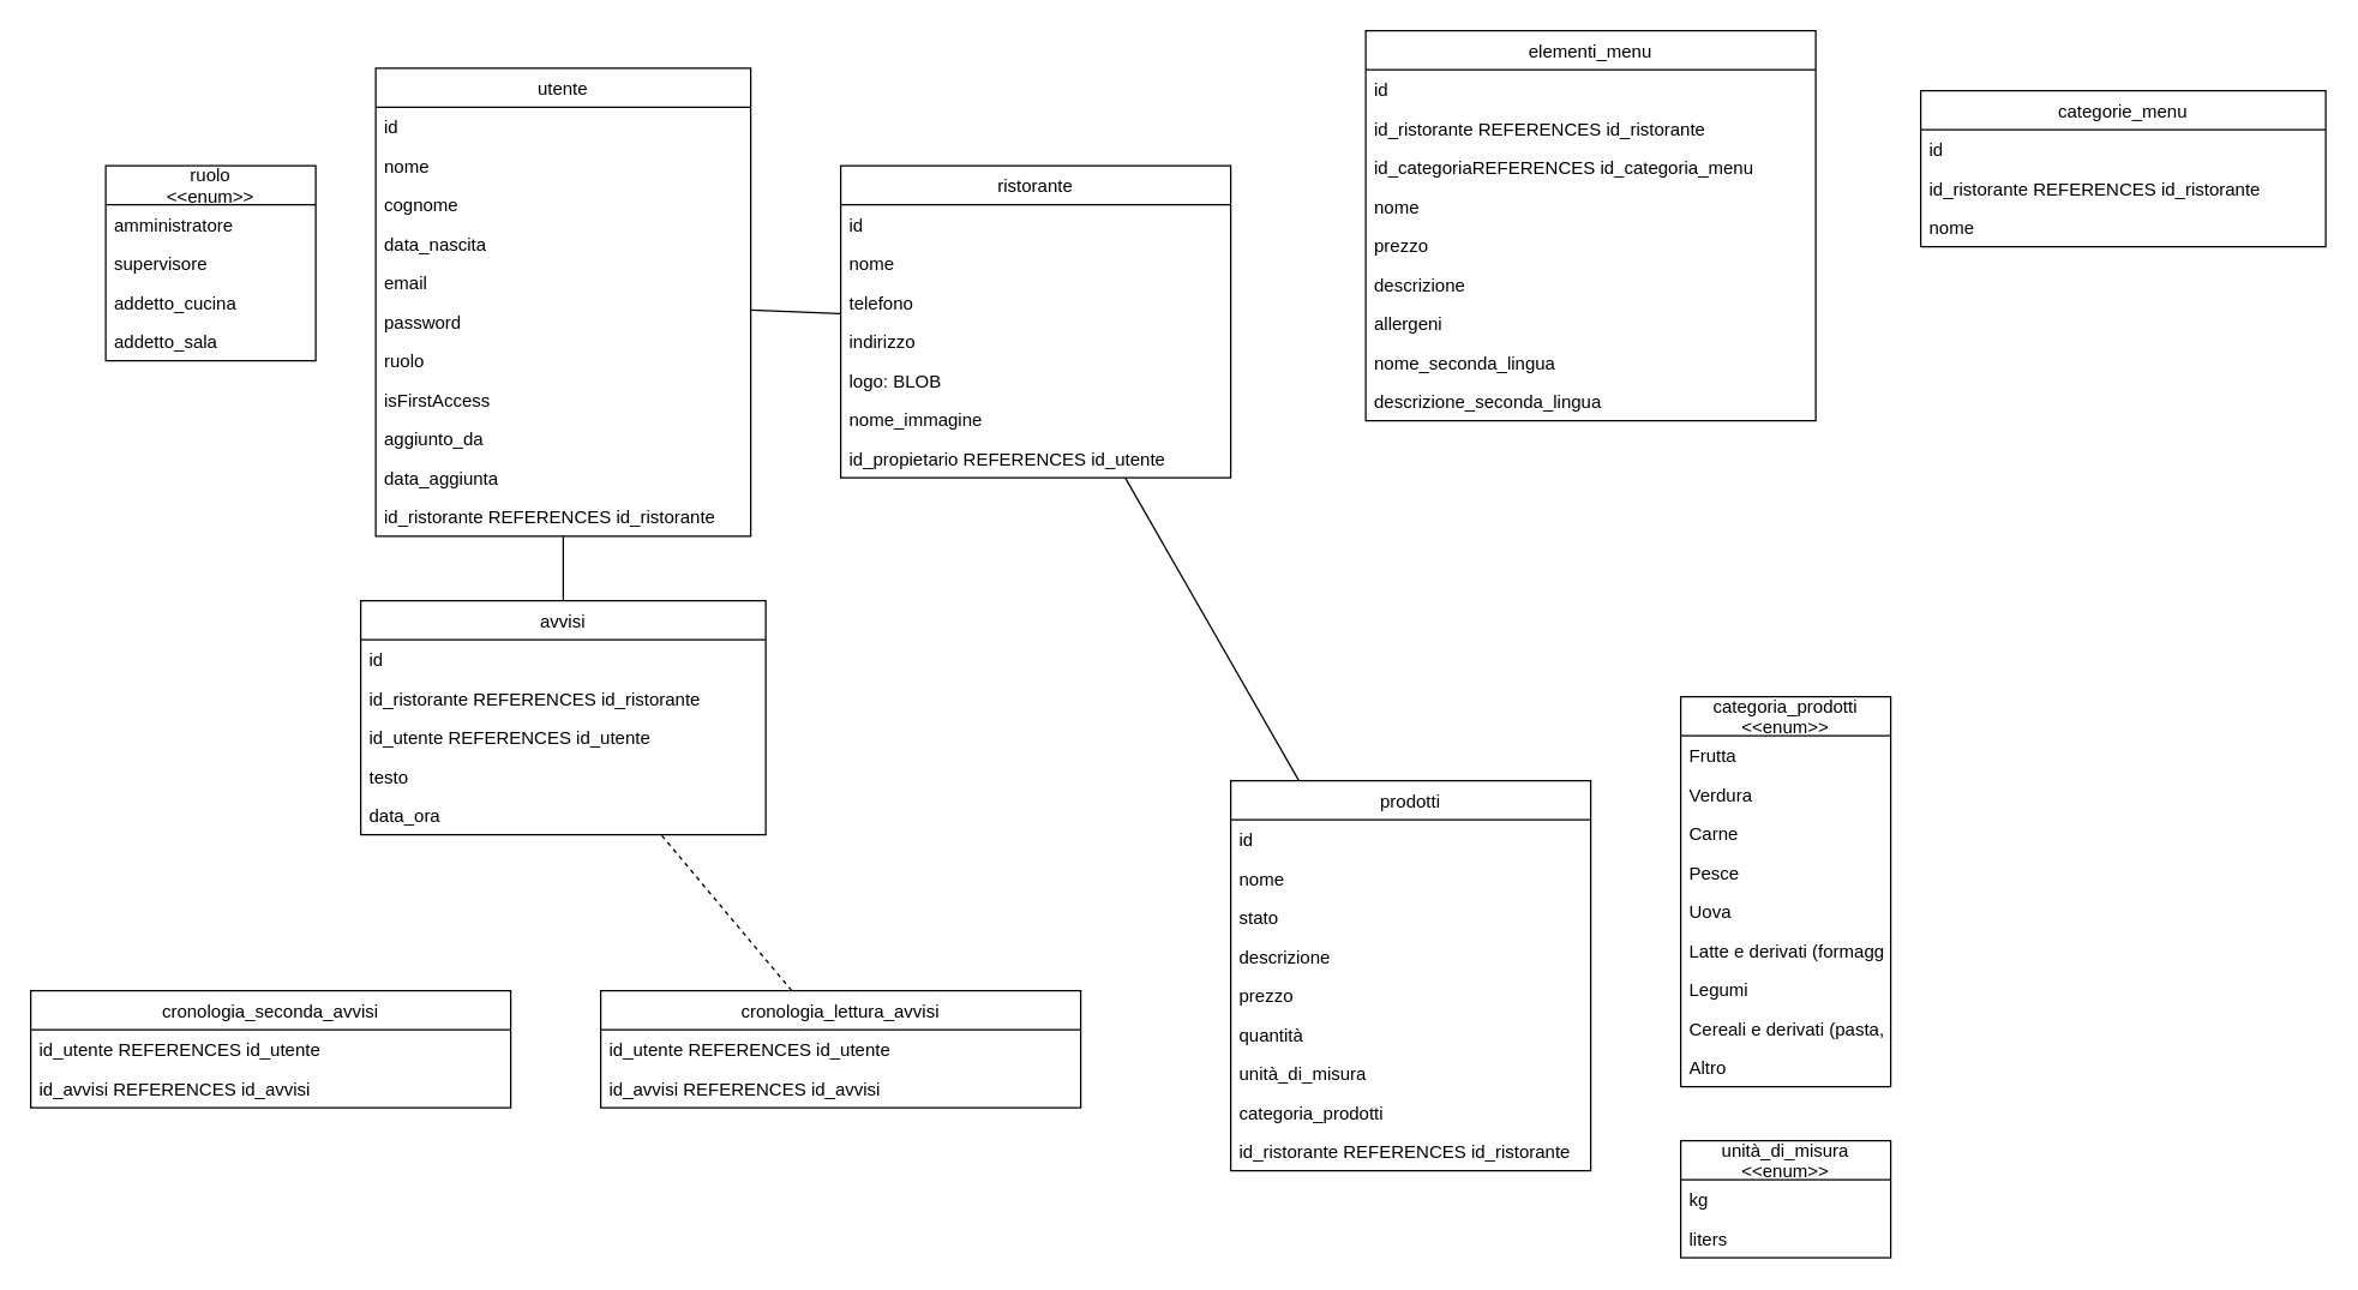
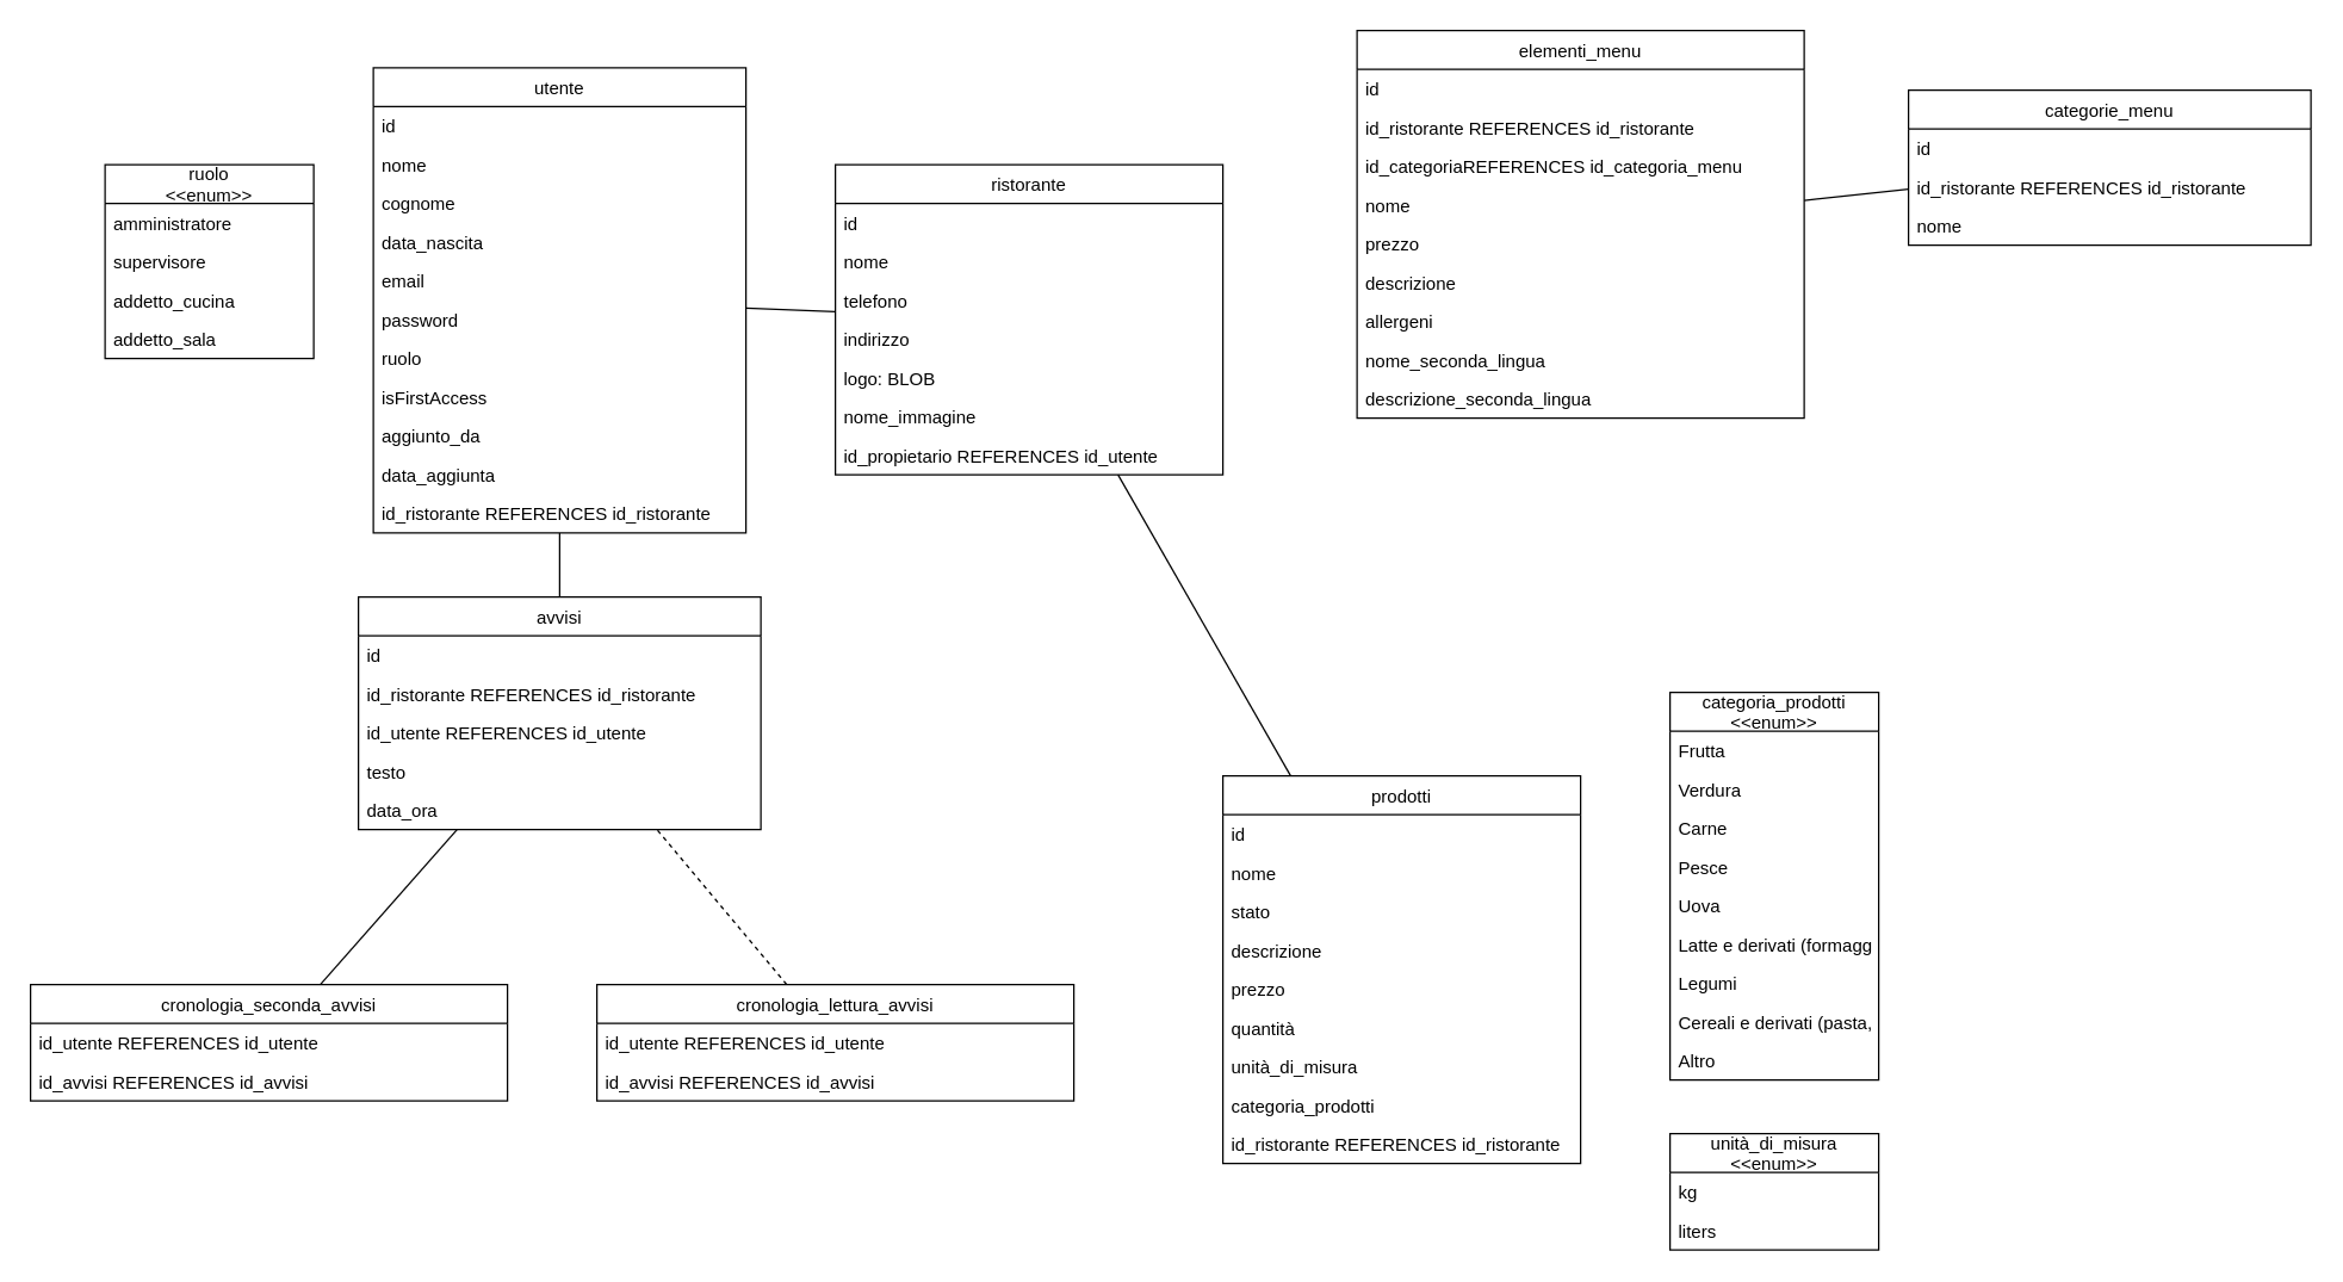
+ <mxCell id="54" value="" style="endArrow=none;html=1;rounded=0;" parent="1" source="26" target="22" edge="1"><mxGeometry width="50" height="50" relative="1" as="geometry"><mxPoint x="830" y="172" as="sourcePoint" /><mxPoint x="880" y="122" as="targetPoint" /></mxGeometry></mxCell>
+ <mxCell id="81" value="" style="endArrow=none;html=1;rounded=0;" parent="1" source="78" target="44" edge="1"><mxGeometry width="50" height="50" relative="1" as="geometry"><mxPoint x="543.437" y="670" as="sourcePoint" /><mxPoint x="470.312" y="592" as="targetPoint" /></mxGeometry></mxCell>
